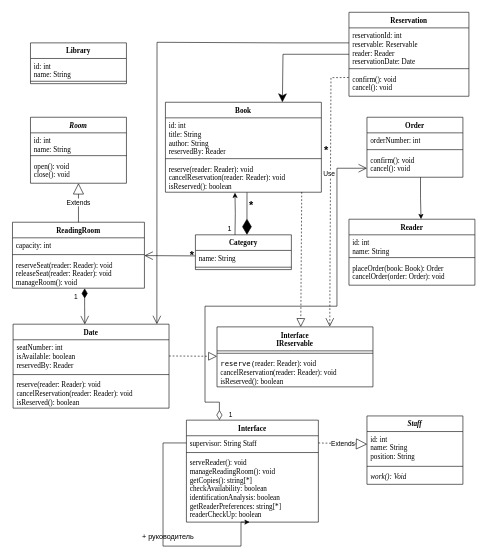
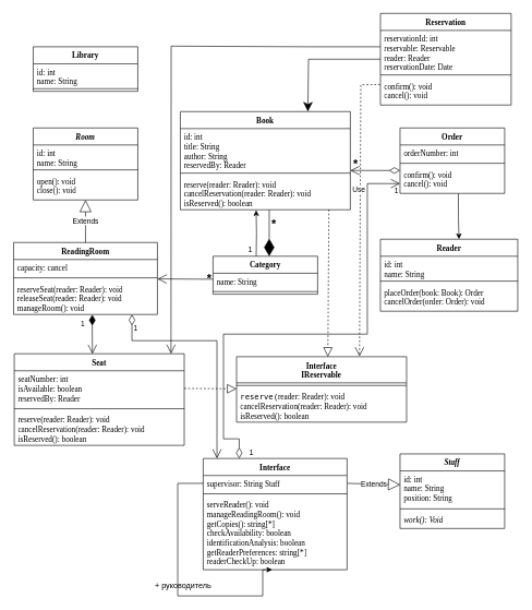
+ <mxCell id="54" value="1" style="endArrow=open;html=1;endSize=12;startArrow=diamondThin;startSize=14;startFill=0;edgeStyle=orthogonalEdgeStyle;align=left;verticalAlign=bottom;rounded=0;" parent="1" source="28" target="17" edge="1"><mxGeometry x="-0.737" y="40" relative="1" as="geometry"><mxPoint x="311" y="340" as="sourcePoint" /><mxPoint x="471" y="340" as="targetPoint" /><mxPoint as="offset" /><Array as="points"><mxPoint x="551" y="260" /><mxPoint x="551" y="260" /></Array></mxGeometry></mxCell>
- <mxCell id="37" value="capacity: int" style="text;strokeColor=none;fillColor=none;align=left;verticalAlign=top;spacingLeft=4;spacingRight=4;overflow=hidden;rotatable=0;points=[[0,0.5],[1,0.5]];portConstraint=eastwest;whiteSpace=wrap;html=1;fontFamily=Verdana;" parent="36" vertex="1"><mxGeometry y="26" width="220" height="24" as="geometry" /></mxCell>
+ <mxCell id="37" value="capacity: cancel" style="text;strokeColor=none;fillColor=none;align=left;verticalAlign=top;spacingLeft=4;spacingRight=4;overflow=hidden;rotatable=0;points=[[0,0.5],[1,0.5]];portConstraint=eastwest;whiteSpace=wrap;html=1;fontFamily=Verdana;" parent="36" vertex="1"><mxGeometry y="26" width="220" height="24" as="geometry" /></mxCell>
+ <mxCell id="53" value="1" style="endArrow=open;html=1;endSize=12;startArrow=diamondThin;startSize=14;startFill=0;edgeStyle=orthogonalEdgeStyle;align=left;verticalAlign=bottom;rounded=0;" parent="1" source="36" target="9" edge="1"><mxGeometry x="-0.765" y="10" relative="1" as="geometry"><mxPoint x="311" y="540" as="sourcePoint" /><mxPoint x="471" y="540" as="targetPoint" /><Array as="points"><mxPoint x="201" y="520" /><mxPoint x="331" y="520" /></Array><mxPoint as="offset" /></mxGeometry></mxCell>
- <mxCell id="40" value="Date" style="swimlane;fontStyle=1;align=center;verticalAlign=top;childLayout=stackLayout;horizontal=1;startSize=26;horizontalStack=0;resizeParent=1;resizeParentMax=0;resizeLast=0;collapsible=1;marginBottom=0;whiteSpace=wrap;html=1;fontFamily=Verdana;" parent="1" vertex="1"><mxGeometry x="21" y="540" width="260" height="140" as="geometry" /></mxCell>
+ <mxCell id="40" value="Seat" style="swimlane;fontStyle=1;align=center;verticalAlign=top;childLayout=stackLayout;horizontal=1;startSize=26;horizontalStack=0;resizeParent=1;resizeParentMax=0;resizeLast=0;collapsible=1;marginBottom=0;whiteSpace=wrap;html=1;fontFamily=Verdana;" parent="1" vertex="1"><mxGeometry x="21" y="540" width="260" height="140" as="geometry" /></mxCell>
- <mxCell id="48" value="Extends" style="endArrow=block;endSize=16;endFill=0;html=1;rounded=0;exitX=1;exitY=0.5;exitDx=0;exitDy=0;entryX=0.002;entryY=0.391;entryDx=0;entryDy=0;entryPerimeter=0;dashed=1;" parent="1" source="10" target="6" edge="1"><mxGeometry width="160" relative="1" as="geometry"><mxPoint x="301" y="590" as="sourcePoint" /><mxPoint x="608" y="758" as="targetPoint" /></mxGeometry></mxCell>
+ <mxCell id="48" value="Extends" style="endArrow=block;endSize=16;endFill=0;html=1;rounded=0;exitX=1;exitY=0.5;exitDx=0;exitDy=0;entryX=0.002;entryY=0.391;entryDx=0;entryDy=0;entryPerimeter=0;" parent="1" source="10" target="6" edge="1"><mxGeometry width="160" relative="1" as="geometry"><mxPoint x="301" y="590" as="sourcePoint" /><mxPoint x="608" y="758" as="targetPoint" /></mxGeometry></mxCell>
